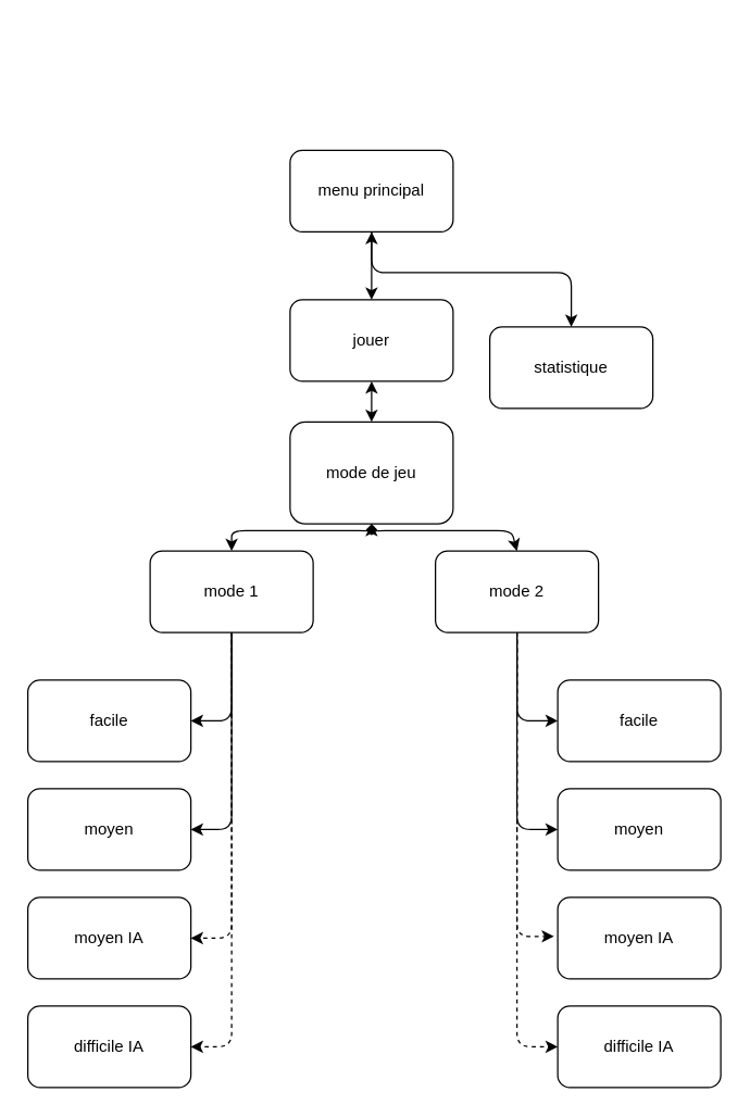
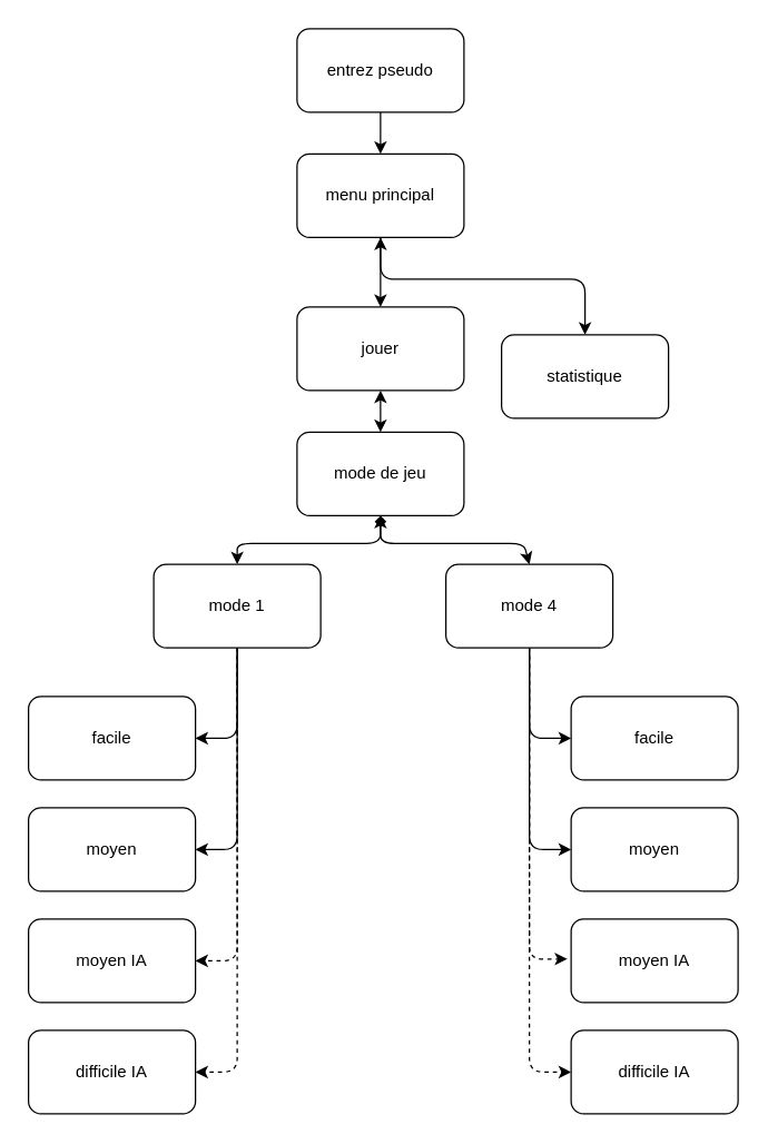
+ <mxCell id="3" value="entrez pseudo" style="rounded=1;whiteSpace=wrap;html=1;" parent="1" vertex="1"><mxGeometry x="213" y="20" width="120" height="60" as="geometry" /></mxCell>
+ <mxCell id="2" value="" style="edgeStyle=orthogonalEdgeStyle;rounded=0;orthogonalLoop=1;jettySize=auto;html=1;" parent="1" source="3" target="4" edge="1"><mxGeometry relative="1" as="geometry" /></mxCell>
- <mxCell id="8" value="mode de jeu" style="rounded=1;whiteSpace=wrap;html=1;" parent="1" vertex="1"><mxGeometry x="213" y="310" width="120" height="75" as="geometry" /></mxCell>
+ <mxCell id="8" value="mode de jeu" style="rounded=1;whiteSpace=wrap;html=1;" parent="1" vertex="1"><mxGeometry x="213" y="310" width="120" height="60" as="geometry" /></mxCell>
- <mxCell id="10" value="mode 2" style="rounded=1;whiteSpace=wrap;html=1;" parent="1" vertex="1"><mxGeometry x="320" y="405" width="120" height="60" as="geometry" /></mxCell>
+ <mxCell id="10" value="mode 4" style="rounded=1;whiteSpace=wrap;html=1;" parent="1" vertex="1"><mxGeometry x="320" y="405" width="120" height="60" as="geometry" /></mxCell>
